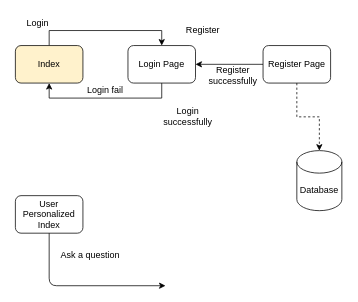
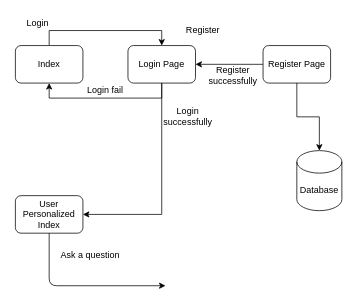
- <mxCell id="3" value="Index" style="rounded=1;whiteSpace=wrap;html=1;fillColor=#fff2cc;" parent="1" vertex="1"><mxGeometry x="20" y="60" width="90" height="50" as="geometry" /></mxCell>
+ <mxCell id="3" value="Index" style="rounded=1;whiteSpace=wrap;html=1;" parent="1" vertex="1"><mxGeometry x="20" y="60" width="90" height="50" as="geometry" /></mxCell>
- <mxCell id="9" style="edgeStyle=orthogonalEdgeStyle;rounded=0;orthogonalLoop=1;jettySize=auto;html=1;exitX=0.5;exitY=1;exitDx=0;exitDy=0;entryX=0.5;entryY=0;entryDx=0;entryDy=0;entryPerimeter=0;dashed=1;" parent="1" source="10" target="16" edge="1"><mxGeometry relative="1" as="geometry" /></mxCell>
+ <mxCell id="9" style="edgeStyle=orthogonalEdgeStyle;rounded=0;orthogonalLoop=1;jettySize=auto;html=1;exitX=0.5;exitY=1;exitDx=0;exitDy=0;entryX=0.5;entryY=0;entryDx=0;entryDy=0;entryPerimeter=0;" parent="1" source="10" target="16" edge="1"><mxGeometry relative="1" as="geometry" /></mxCell>
+ <mxCell id="5" style="edgeStyle=orthogonalEdgeStyle;rounded=0;orthogonalLoop=1;jettySize=auto;html=1;exitX=0.5;exitY=1;exitDx=0;exitDy=0;entryX=1;entryY=0.5;entryDx=0;entryDy=0;" parent="1" source="7" target="4" edge="1"><mxGeometry relative="1" as="geometry" /></mxCell>
